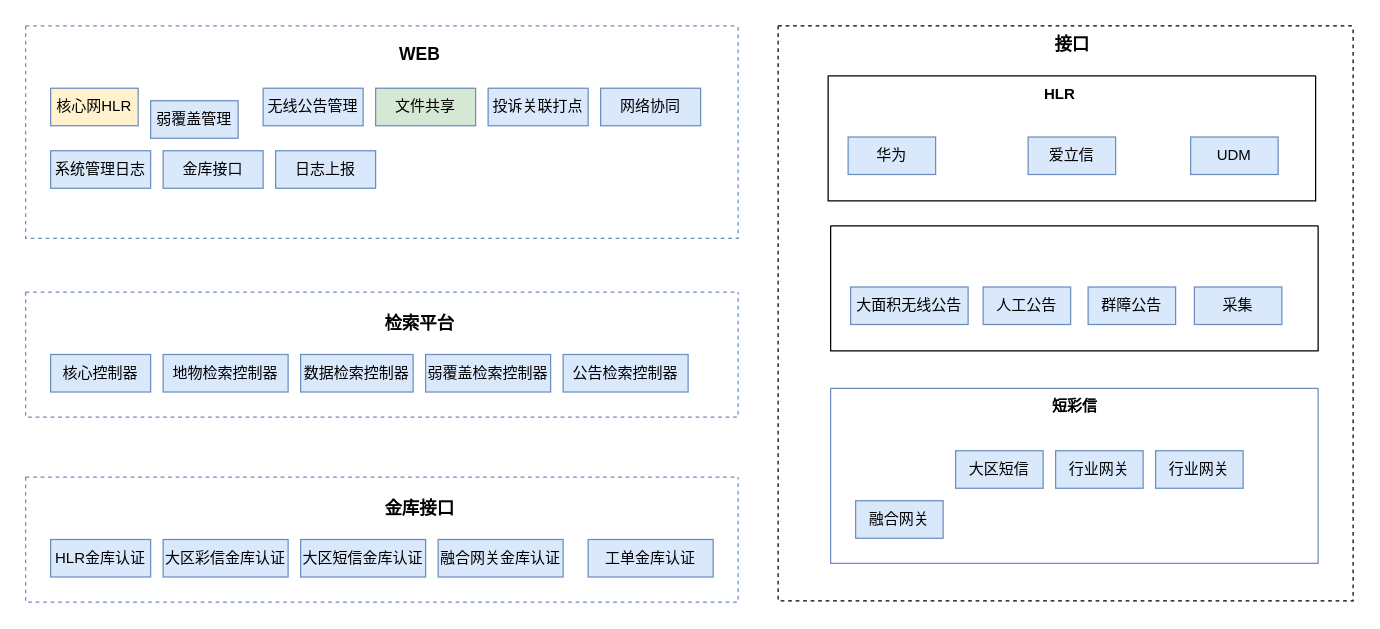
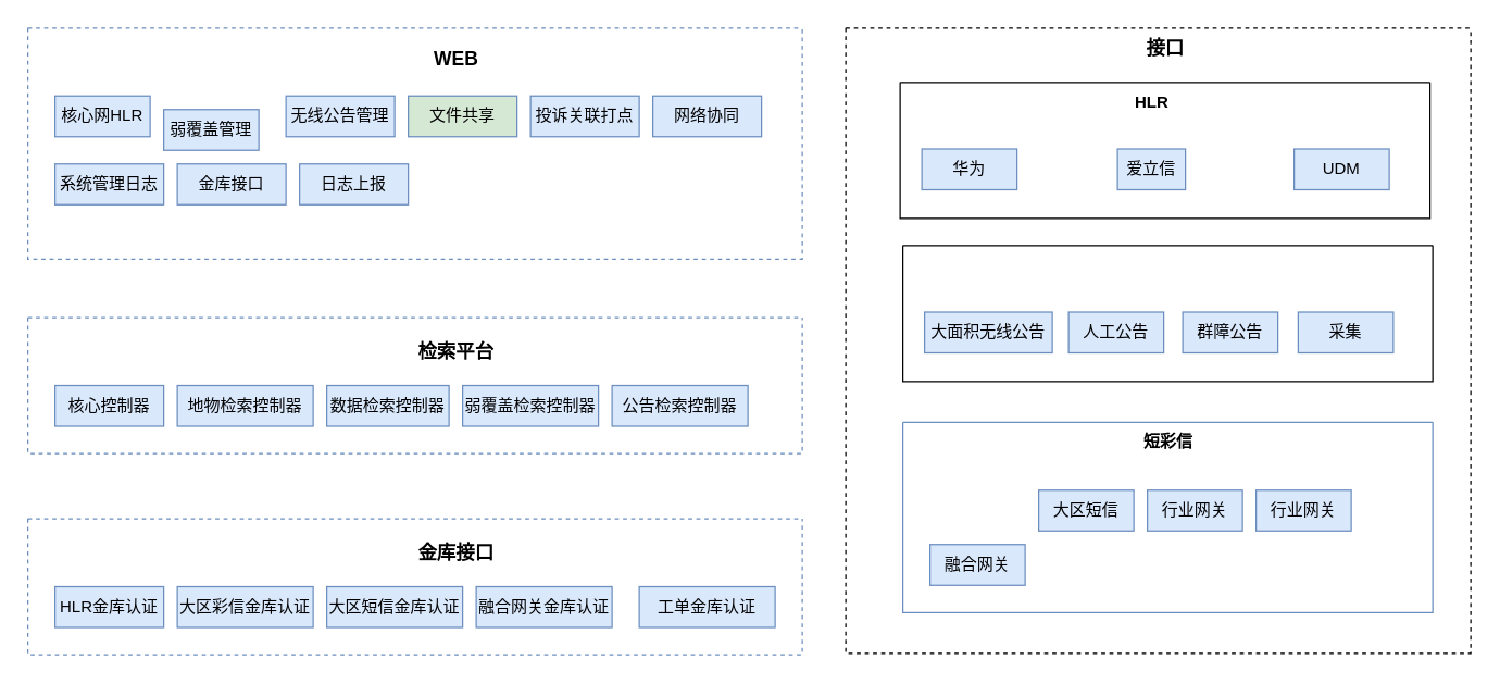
- <mxCell id="3" value="核心网HLR" style="whiteSpace=wrap;html=1;fillColor=#fff2cc;strokeColor=#6c8ebf;" vertex="1" parent="2"><mxGeometry x="20" y="50" width="70" height="30" as="geometry" /></mxCell>
+ <mxCell id="3" value="核心网HLR" style="whiteSpace=wrap;html=1;fillColor=#dae8fc;strokeColor=#6c8ebf;" vertex="1" parent="2"><mxGeometry x="20" y="50" width="70" height="30" as="geometry" /></mxCell>
- <mxCell id="25" value="爱立信" style="whiteSpace=wrap;html=1;fillColor=#dae8fc;strokeColor=#6c8ebf;" vertex="1" parent="22"><mxGeometry x="160" y="49" width="70" height="30" as="geometry" /></mxCell>
+ <mxCell id="25" value="爱立信" style="whiteSpace=wrap;html=1;fillColor=#dae8fc;strokeColor=#6c8ebf;" vertex="1" parent="22"><mxGeometry x="160" y="49" width="50" height="30" as="geometry" /></mxCell>
